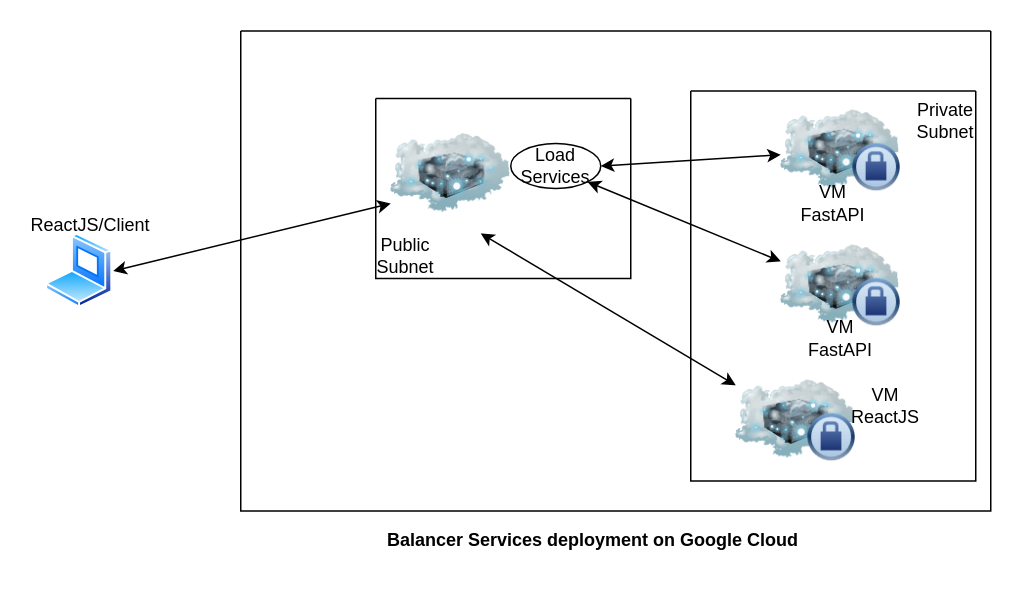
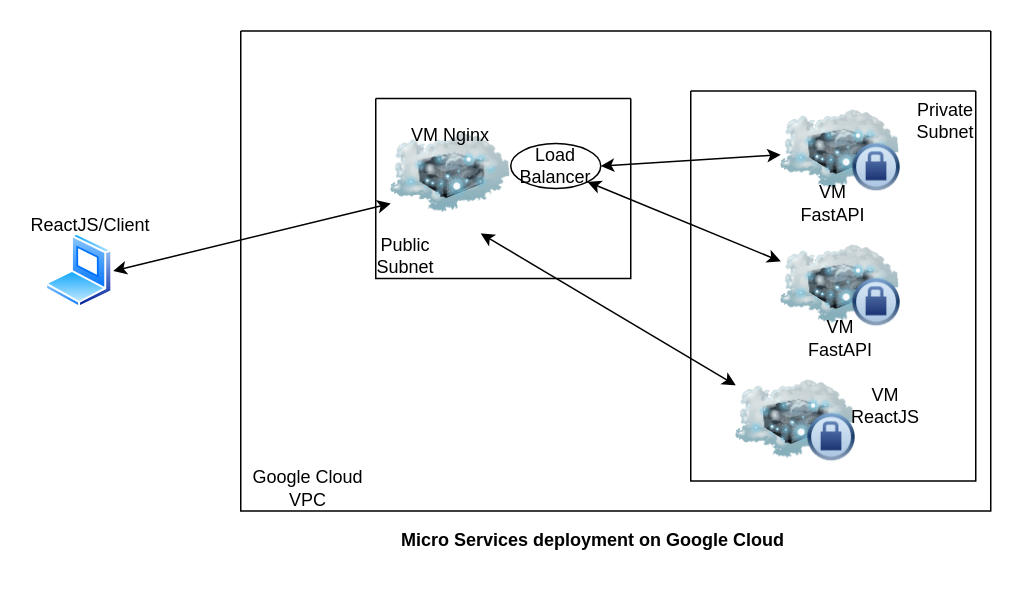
+ <mxCell id="21" value="VM Nginx" style="text;html=1;strokeColor=none;fillColor=none;align=center;verticalAlign=middle;whiteSpace=wrap;rounded=0;" vertex="1" parent="19"><mxGeometry x="20" y="10" width="60" height="30" as="geometry" /></mxCell>
- <mxCell id="8" value="Load Services" style="ellipse;whiteSpace=wrap;html=1;" parent="1" vertex="1"><mxGeometry x="340" y="95" width="60" height="30" as="geometry" /></mxCell>
+ <mxCell id="8" value="Load Balancer" style="ellipse;whiteSpace=wrap;html=1;" parent="1" vertex="1"><mxGeometry x="340" y="95" width="60" height="30" as="geometry" /></mxCell>
+ <mxCell id="12" value="Google Cloud VPC" style="text;html=1;strokeColor=none;fillColor=none;align=center;verticalAlign=middle;whiteSpace=wrap;rounded=0;" parent="9" vertex="1"><mxGeometry y="290" width="90" height="30" as="geometry" /></mxCell>
- <mxCell id="23" value="&lt;b&gt;Balancer Services deployment on Google Cloud&lt;/b&gt;" style="text;html=1;strokeColor=none;fillColor=none;align=center;verticalAlign=middle;whiteSpace=wrap;rounded=0;" parent="1" vertex="1"><mxGeometry x="180" y="345" width="430" height="30" as="geometry" /></mxCell>
+ <mxCell id="23" value="&lt;b&gt;Micro Services deployment on Google Cloud&lt;/b&gt;" style="text;html=1;strokeColor=none;fillColor=none;align=center;verticalAlign=middle;whiteSpace=wrap;rounded=0;" parent="1" vertex="1"><mxGeometry x="180" y="345" width="430" height="30" as="geometry" /></mxCell>
